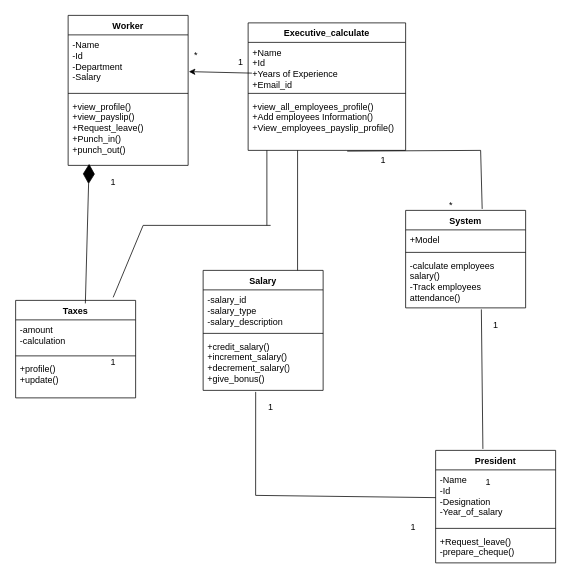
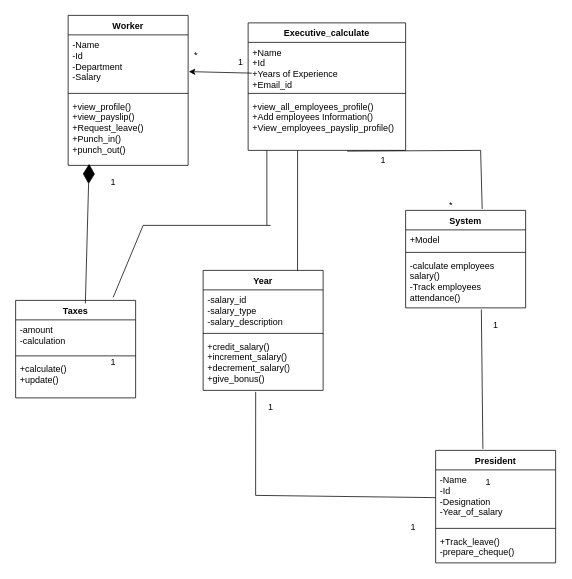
- <mxCell id="18" value="Salary" style="swimlane;fontStyle=1;align=center;verticalAlign=top;childLayout=stackLayout;horizontal=1;startSize=26;horizontalStack=0;resizeParent=1;resizeParentMax=0;resizeLast=0;collapsible=1;marginBottom=0;whiteSpace=wrap;html=1;" vertex="1" parent="1"><mxGeometry x="270" y="360" width="160" height="160" as="geometry" /></mxCell>
+ <mxCell id="18" value="Year" style="swimlane;fontStyle=1;align=center;verticalAlign=top;childLayout=stackLayout;horizontal=1;startSize=26;horizontalStack=0;resizeParent=1;resizeParentMax=0;resizeLast=0;collapsible=1;marginBottom=0;whiteSpace=wrap;html=1;" vertex="1" parent="1"><mxGeometry x="270" y="360" width="160" height="160" as="geometry" /></mxCell>
- <mxCell id="30" value="+profile()&lt;div&gt;+update()&lt;/div&gt;" style="text;strokeColor=none;fillColor=none;align=left;verticalAlign=top;spacingLeft=4;spacingRight=4;overflow=hidden;rotatable=0;points=[[0,0.5],[1,0.5]];portConstraint=eastwest;whiteSpace=wrap;html=1;" vertex="1" parent="27"><mxGeometry y="78" width="160" height="52" as="geometry" /></mxCell>
+ <mxCell id="30" value="+calculate()&lt;div&gt;+update()&lt;/div&gt;" style="text;strokeColor=none;fillColor=none;align=left;verticalAlign=top;spacingLeft=4;spacingRight=4;overflow=hidden;rotatable=0;points=[[0,0.5],[1,0.5]];portConstraint=eastwest;whiteSpace=wrap;html=1;" vertex="1" parent="27"><mxGeometry y="78" width="160" height="52" as="geometry" /></mxCell>
- <mxCell id="13" value="+Request_leave()&lt;div&gt;-prepare_cheque()&lt;/div&gt;" style="text;strokeColor=none;fillColor=none;align=left;verticalAlign=top;spacingLeft=4;spacingRight=4;overflow=hidden;rotatable=0;points=[[0,0.5],[1,0.5]];portConstraint=eastwest;whiteSpace=wrap;html=1;" vertex="1" parent="10"><mxGeometry y="108" width="160" height="42" as="geometry" /></mxCell>
+ <mxCell id="13" value="+Track_leave()&lt;div&gt;-prepare_cheque()&lt;/div&gt;" style="text;strokeColor=none;fillColor=none;align=left;verticalAlign=top;spacingLeft=4;spacingRight=4;overflow=hidden;rotatable=0;points=[[0,0.5],[1,0.5]];portConstraint=eastwest;whiteSpace=wrap;html=1;" vertex="1" parent="10"><mxGeometry y="108" width="160" height="42" as="geometry" /></mxCell>
